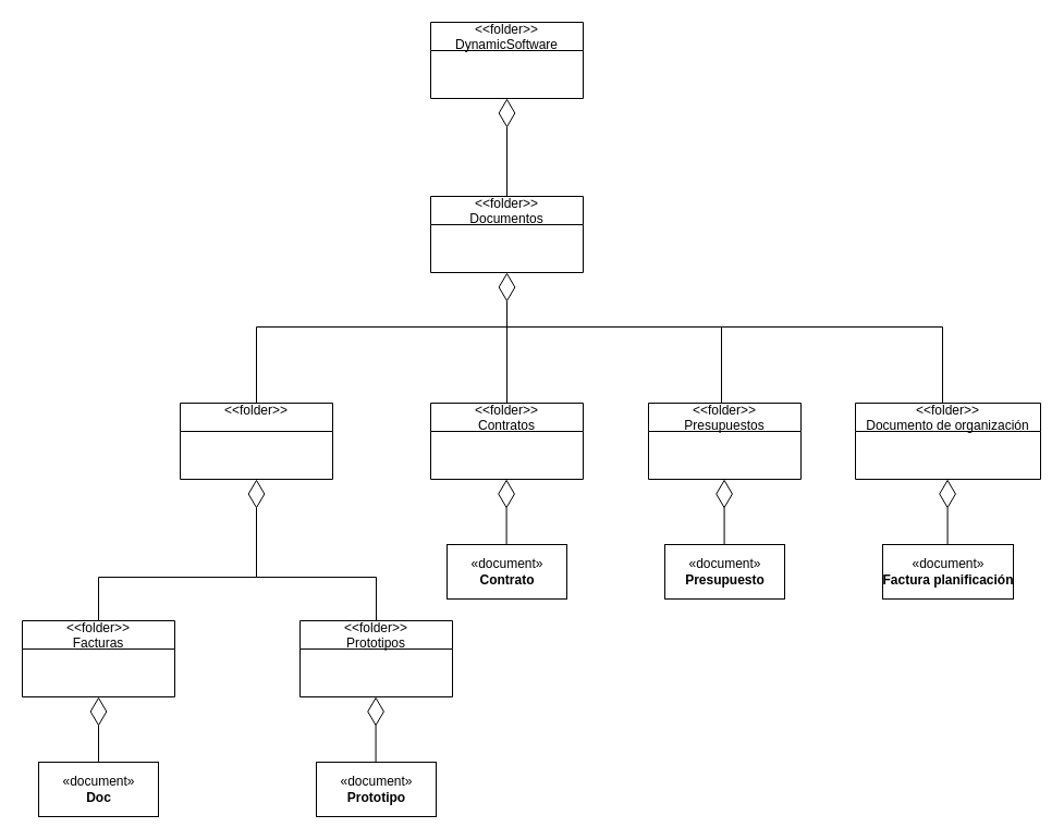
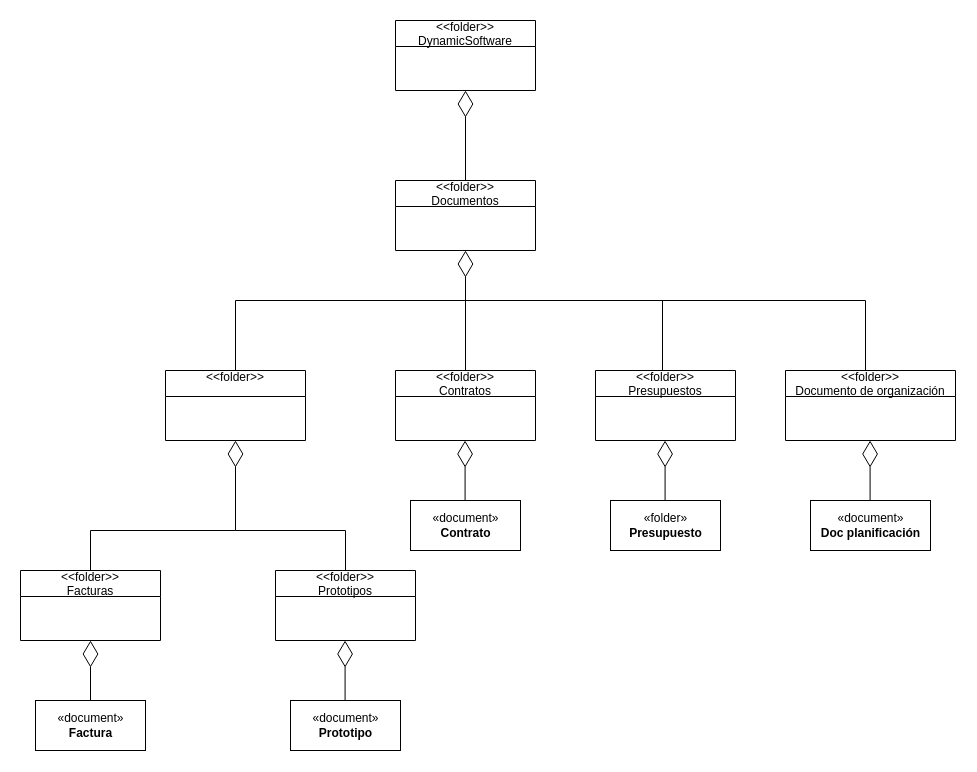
- <mxCell id="24" value="«document»&lt;br&gt;&lt;b&gt;Presupuesto&lt;/b&gt;" style="html=1;" vertex="1" parent="1"><mxGeometry x="610" y="500" width="110" height="50" as="geometry" /></mxCell>
+ <mxCell id="24" value="«folder»&lt;br&gt;&lt;b&gt;Presupuesto&lt;/b&gt;" style="html=1;" vertex="1" parent="1"><mxGeometry x="610" y="500" width="110" height="50" as="geometry" /></mxCell>
- <mxCell id="26" value="«document»&lt;br&gt;&lt;b&gt;Factura planificación&lt;/b&gt;" style="html=1;" vertex="1" parent="1"><mxGeometry x="810" y="500" width="120" height="50" as="geometry" /></mxCell>
+ <mxCell id="26" value="«document»&lt;br&gt;&lt;b&gt;Doc planificación&lt;/b&gt;" style="html=1;" vertex="1" parent="1"><mxGeometry x="810" y="500" width="120" height="50" as="geometry" /></mxCell>
- <mxCell id="15" value="«document»&lt;br&gt;&lt;b&gt;Doc&lt;/b&gt;" style="html=1;" vertex="1" parent="1"><mxGeometry x="35" y="700" width="110" height="50" as="geometry" /></mxCell>
+ <mxCell id="15" value="«document»&lt;br&gt;&lt;b&gt;Factura&lt;/b&gt;" style="html=1;" vertex="1" parent="1"><mxGeometry x="35" y="700" width="110" height="50" as="geometry" /></mxCell>
